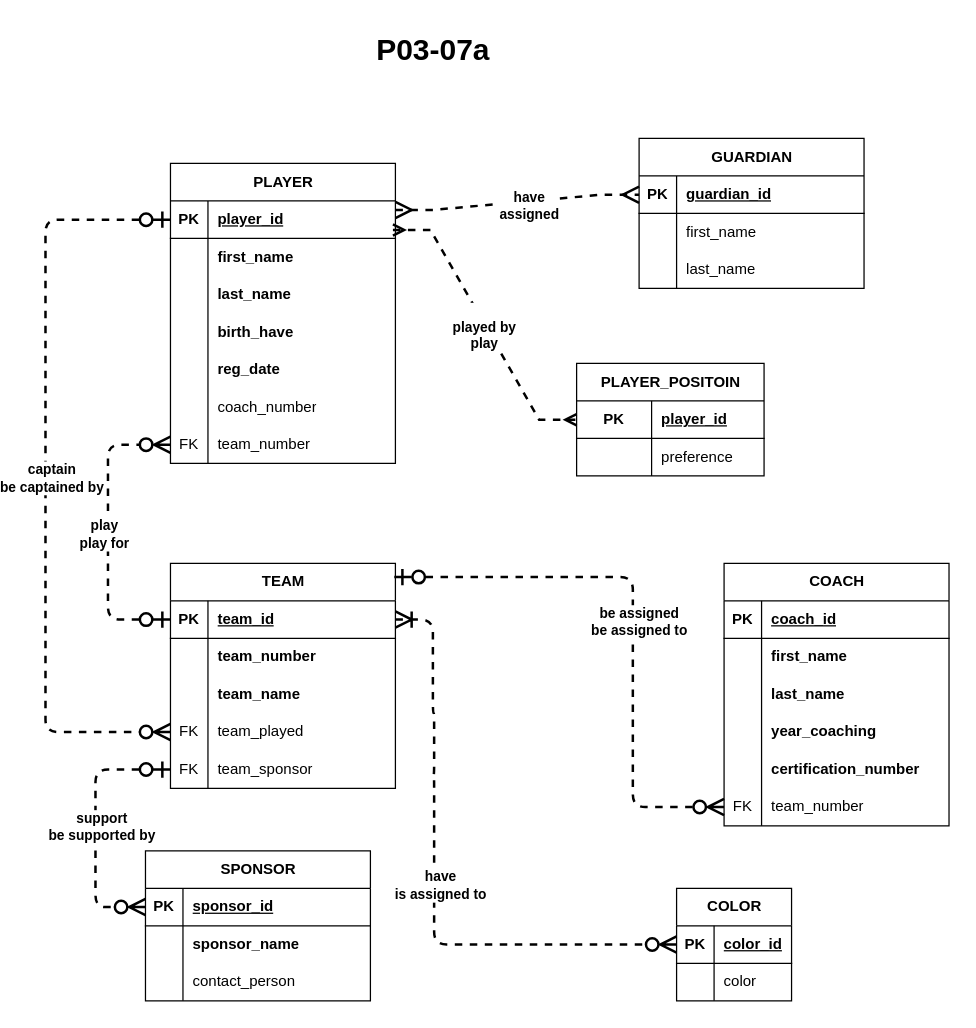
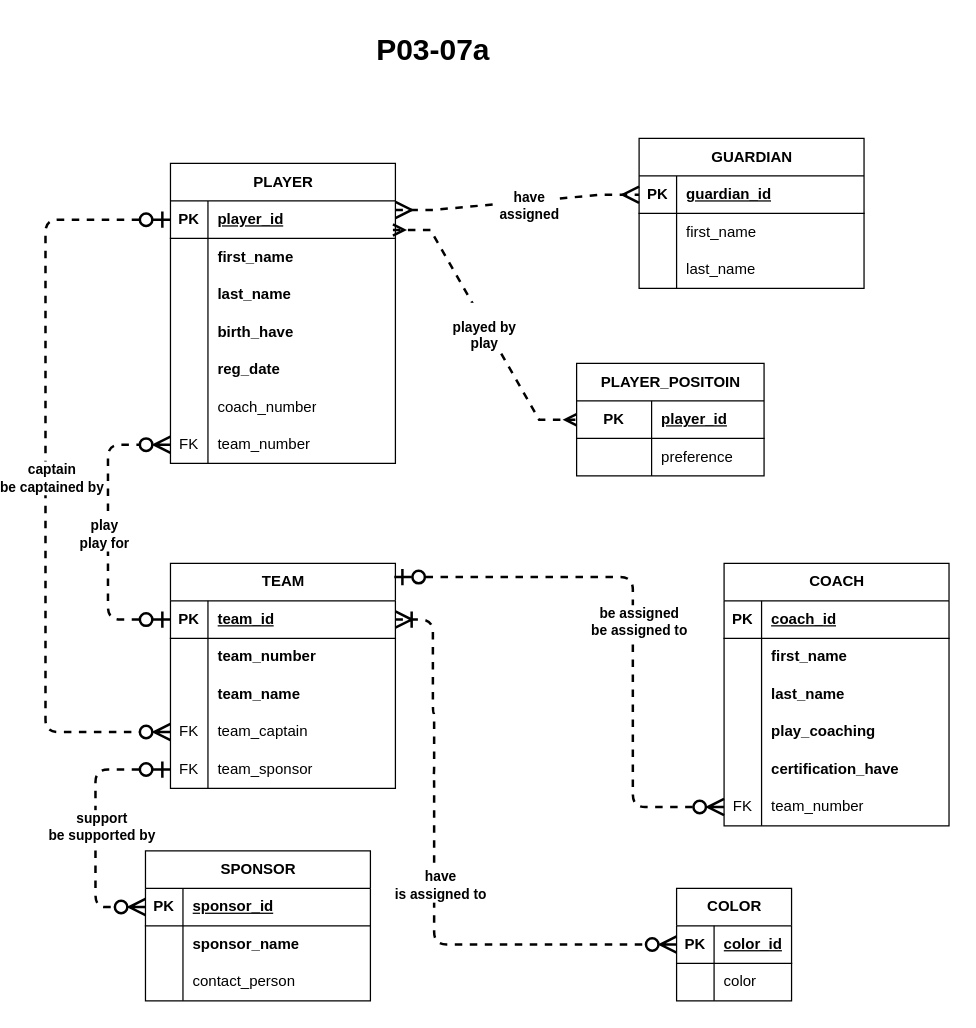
- <mxCell id="36" value="team_played" style="shape=partialRectangle;connectable=0;fillColor=none;top=0;left=0;bottom=0;right=0;align=left;spacingLeft=6;overflow=hidden;whiteSpace=wrap;html=1;" parent="34" vertex="1"><mxGeometry x="30" width="150" height="30" as="geometry"><mxRectangle width="150" height="30" as="alternateBounds" /></mxGeometry></mxCell>
+ <mxCell id="36" value="team_captain" style="shape=partialRectangle;connectable=0;fillColor=none;top=0;left=0;bottom=0;right=0;align=left;spacingLeft=6;overflow=hidden;whiteSpace=wrap;html=1;" parent="34" vertex="1"><mxGeometry x="30" width="150" height="30" as="geometry"><mxRectangle width="150" height="30" as="alternateBounds" /></mxGeometry></mxCell>
- <mxCell id="85" value="year_coaching" style="shape=partialRectangle;connectable=0;fillColor=none;top=0;left=0;bottom=0;right=0;align=left;spacingLeft=6;overflow=hidden;whiteSpace=wrap;html=1;fontStyle=1" parent="83" vertex="1"><mxGeometry x="30" width="150" height="30" as="geometry"><mxRectangle width="150" height="30" as="alternateBounds" /></mxGeometry></mxCell>
+ <mxCell id="85" value="play_coaching" style="shape=partialRectangle;connectable=0;fillColor=none;top=0;left=0;bottom=0;right=0;align=left;spacingLeft=6;overflow=hidden;whiteSpace=wrap;html=1;fontStyle=1" parent="83" vertex="1"><mxGeometry x="30" width="150" height="30" as="geometry"><mxRectangle width="150" height="30" as="alternateBounds" /></mxGeometry></mxCell>
- <mxCell id="88" value="certification_number" style="shape=partialRectangle;connectable=0;fillColor=none;top=0;left=0;bottom=0;right=0;align=left;spacingLeft=6;overflow=hidden;whiteSpace=wrap;html=1;fontStyle=1" parent="86" vertex="1"><mxGeometry x="30" width="150" height="30" as="geometry"><mxRectangle width="150" height="30" as="alternateBounds" /></mxGeometry></mxCell>
+ <mxCell id="88" value="certification_have" style="shape=partialRectangle;connectable=0;fillColor=none;top=0;left=0;bottom=0;right=0;align=left;spacingLeft=6;overflow=hidden;whiteSpace=wrap;html=1;fontStyle=1" parent="86" vertex="1"><mxGeometry x="30" width="150" height="30" as="geometry"><mxRectangle width="150" height="30" as="alternateBounds" /></mxGeometry></mxCell>
